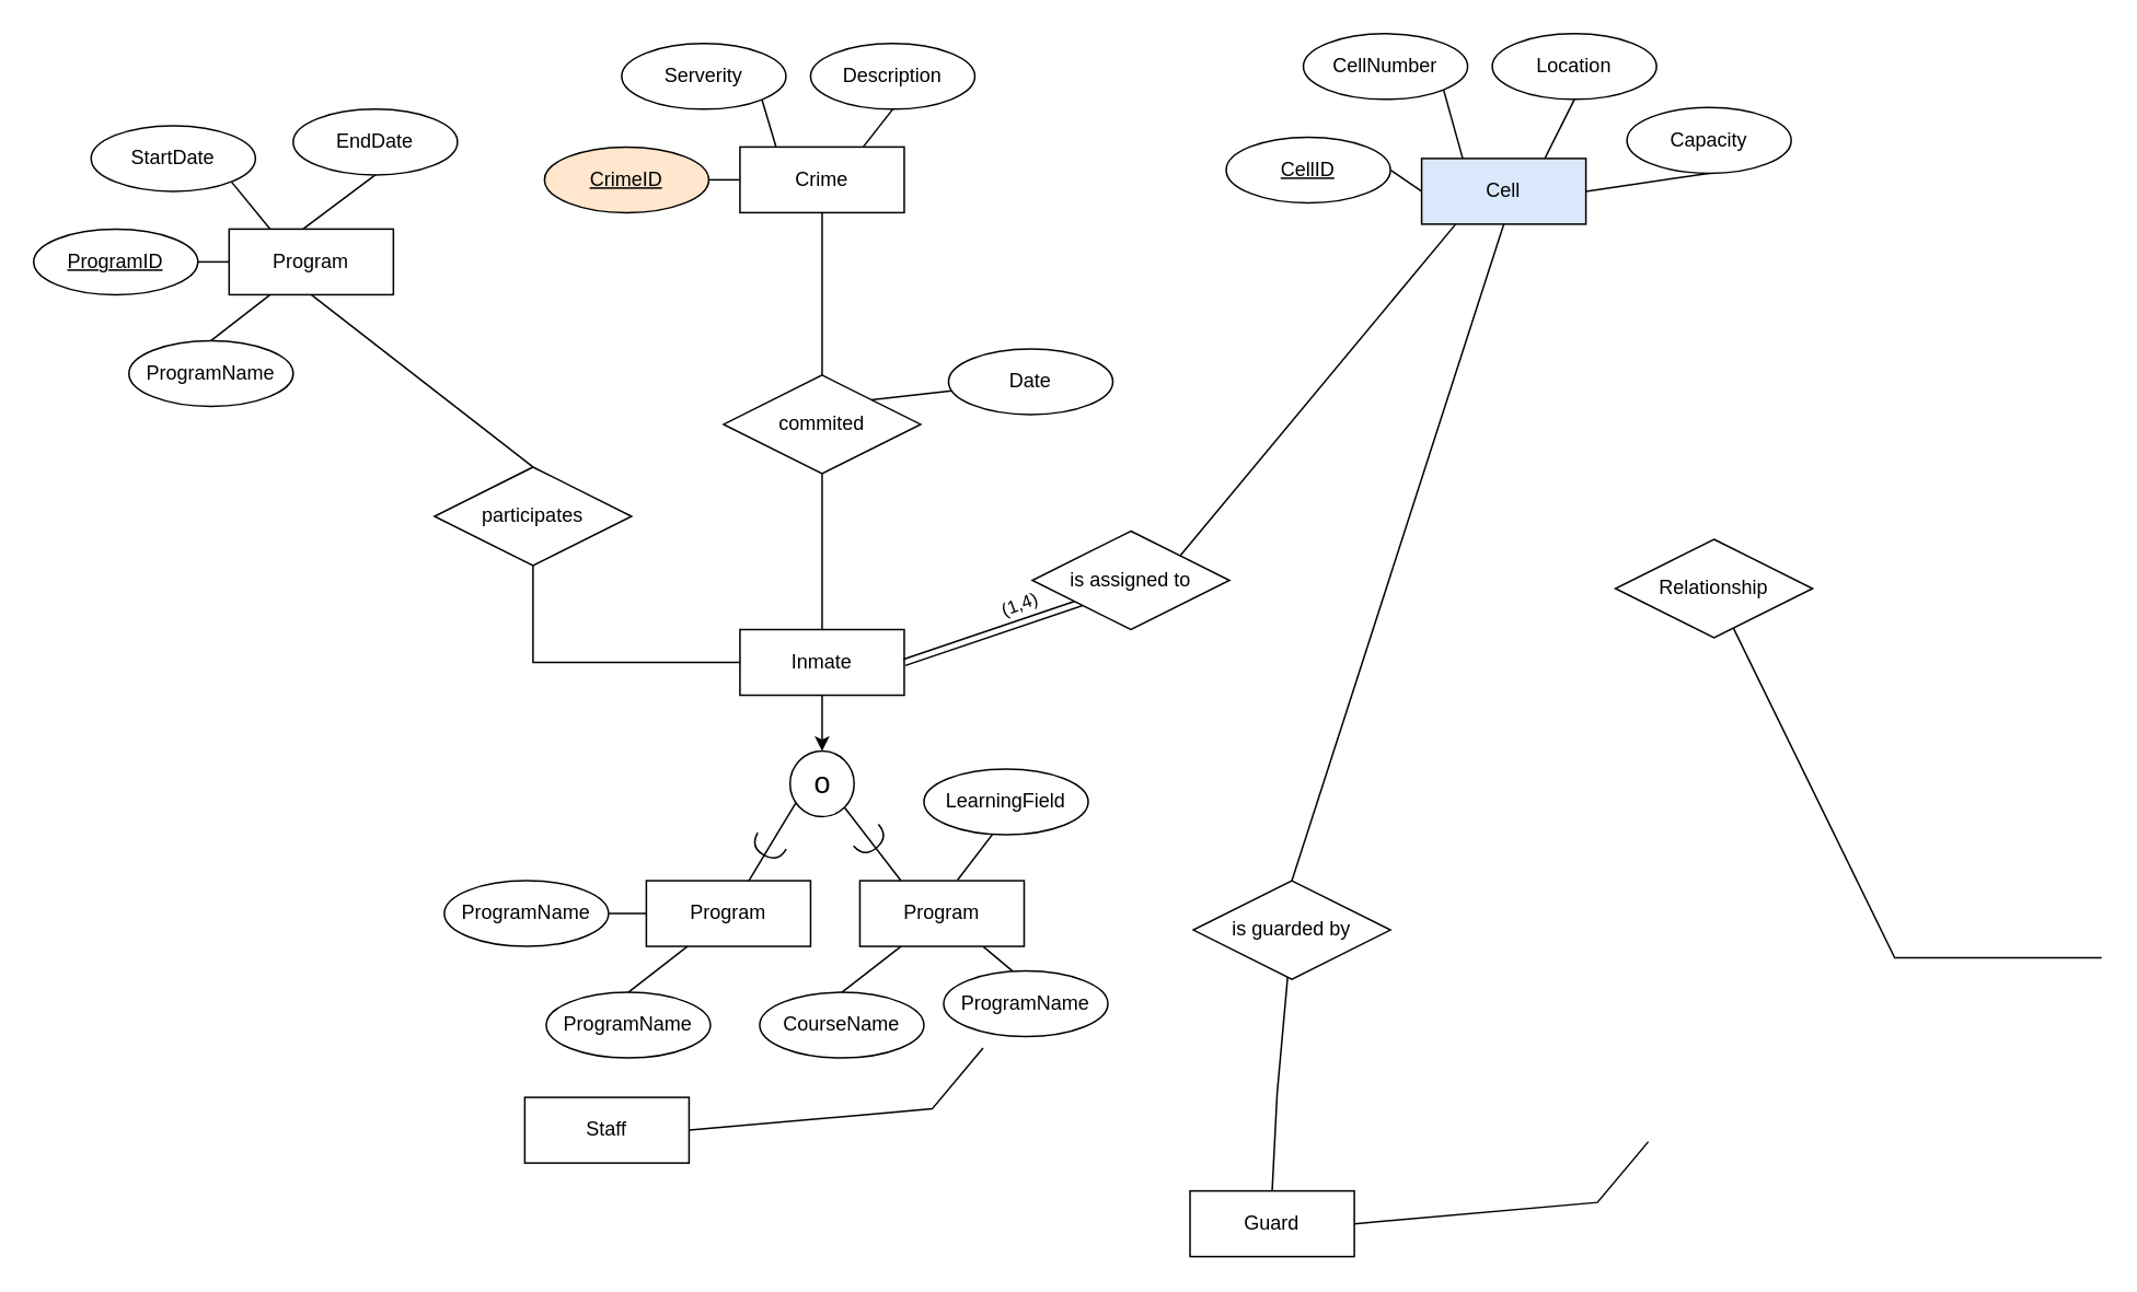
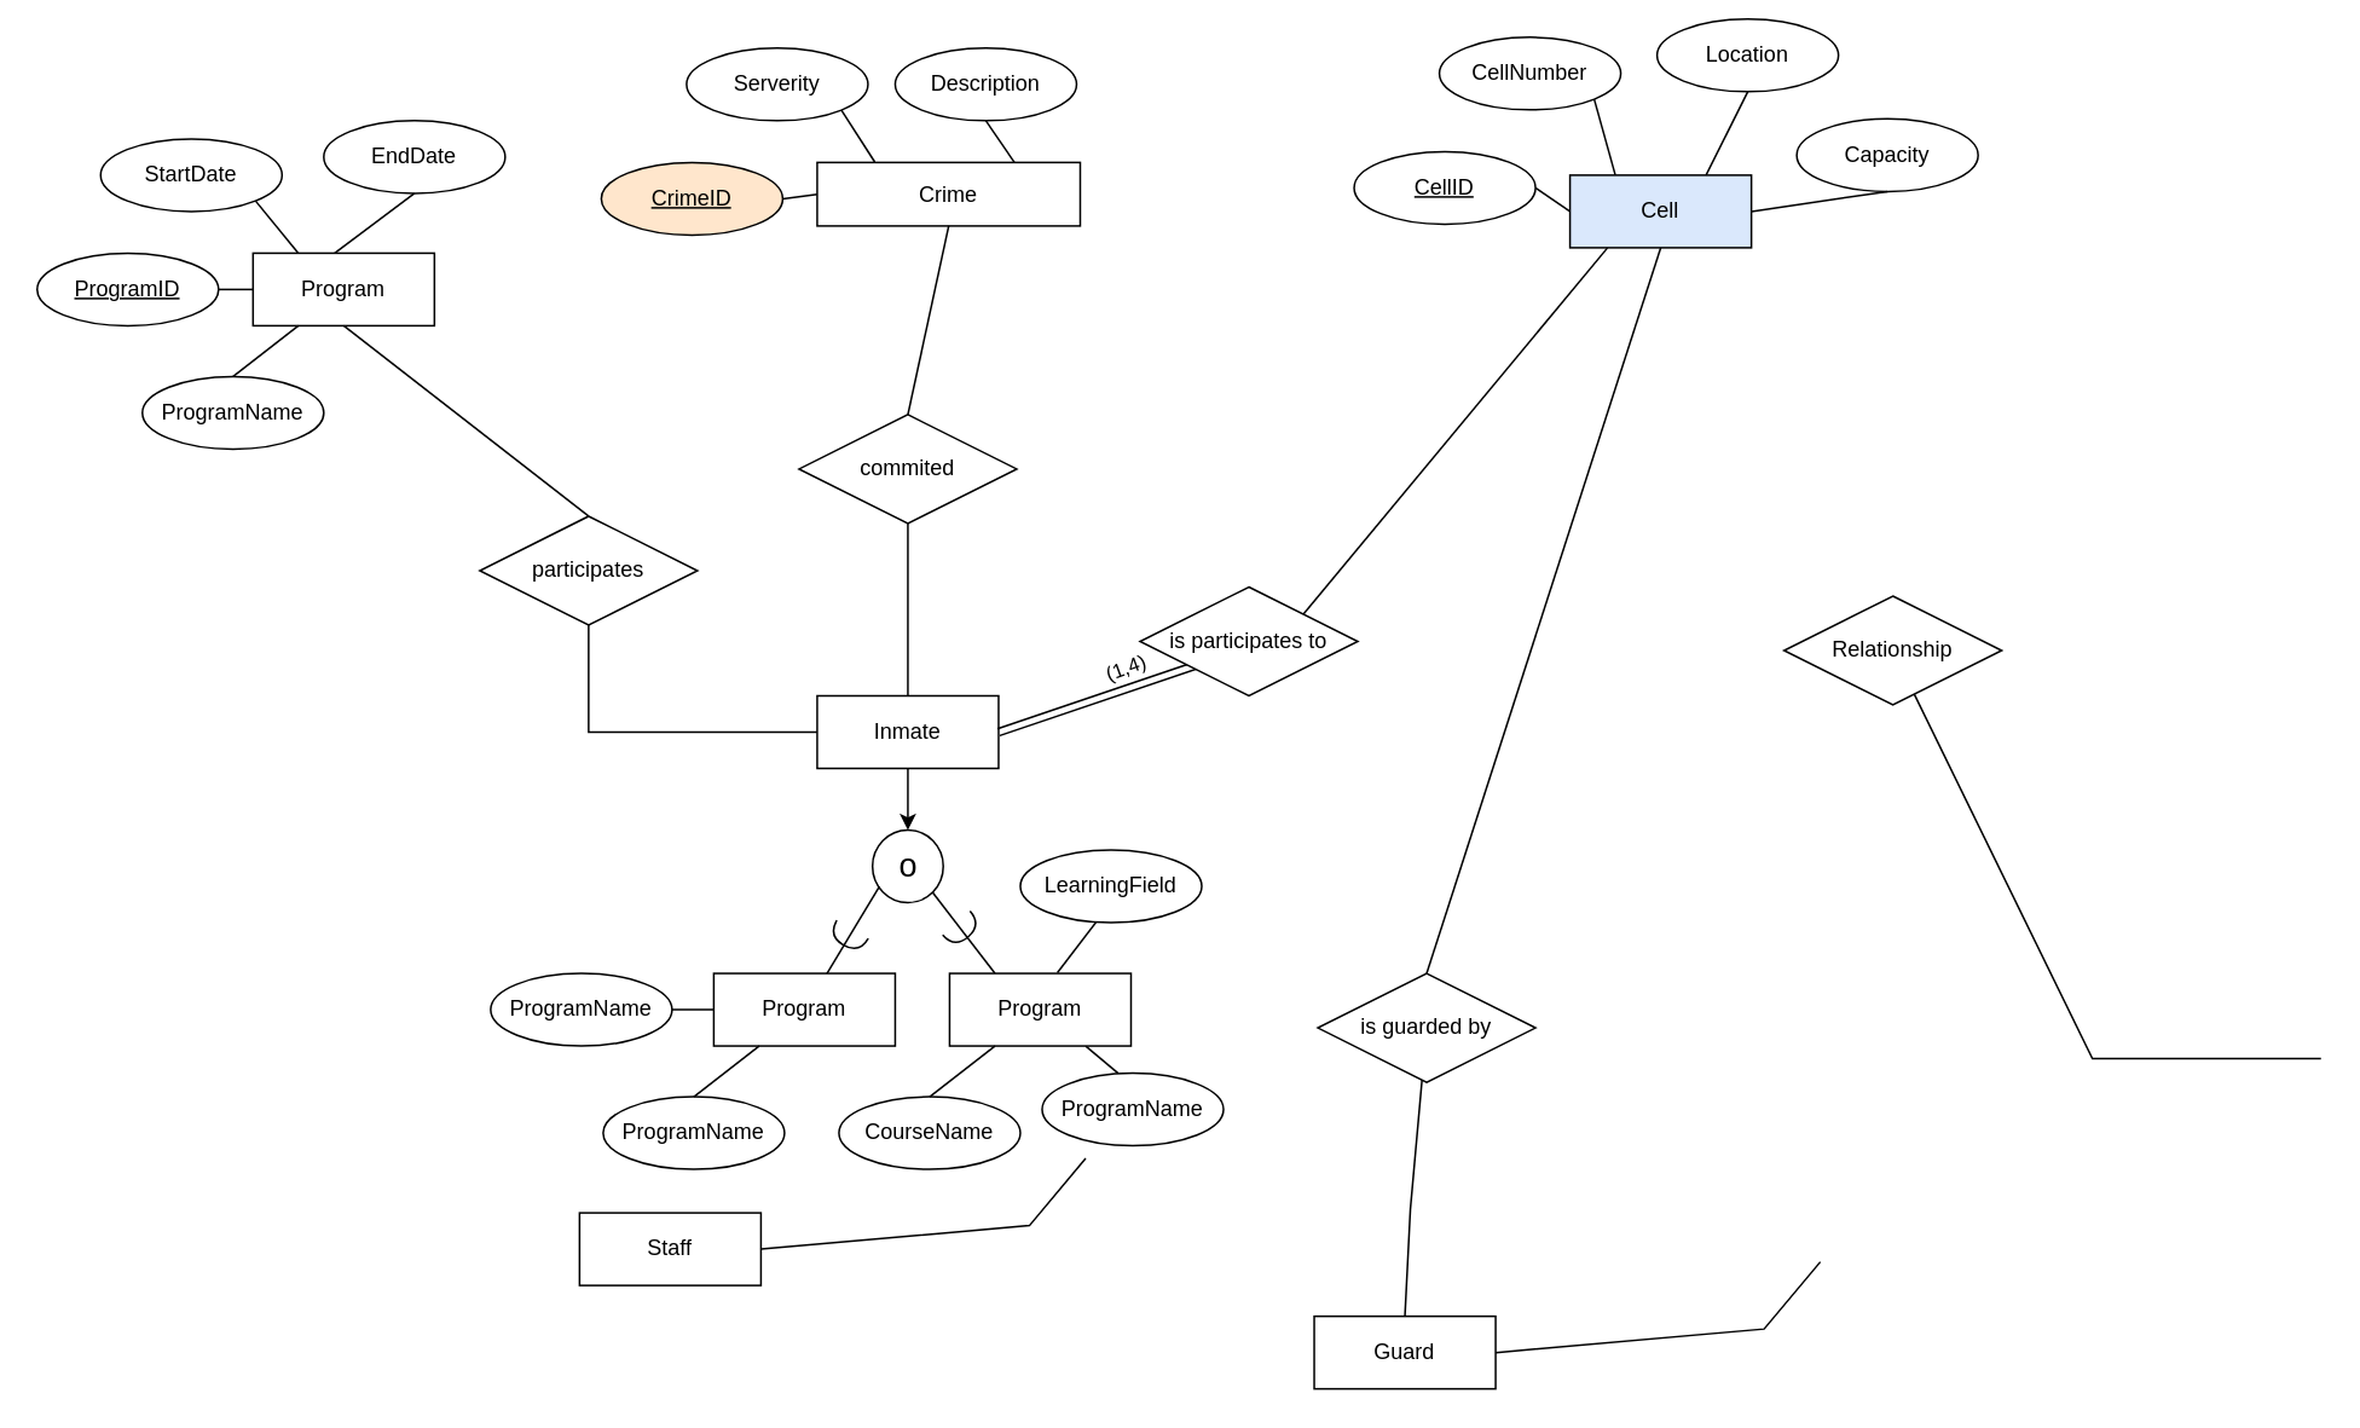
- <mxCell id="45" value="Location" style="ellipse;whiteSpace=wrap;html=1;align=center;" vertex="1" parent="1"><mxGeometry x="908" y="20" width="100" height="40" as="geometry" /></mxCell>
+ <mxCell id="45" value="Location" style="ellipse;whiteSpace=wrap;html=1;align=center;" vertex="1" parent="1"><mxGeometry x="913" y="10" width="100" height="40" as="geometry" /></mxCell>
- <mxCell id="22" value="Crime" style="whiteSpace=wrap;html=1;align=center;" vertex="1" parent="1"><mxGeometry x="450" y="89" width="100" height="40" as="geometry" /></mxCell>
+ <mxCell id="22" value="Crime" style="whiteSpace=wrap;html=1;align=center;" vertex="1" parent="1"><mxGeometry x="450" y="89" width="145" height="35" as="geometry" /></mxCell>
- <mxCell id="13" value="Date" style="ellipse;whiteSpace=wrap;html=1;align=center;" vertex="1" parent="1"><mxGeometry x="577" y="212" width="100" height="40" as="geometry" /></mxCell>
- <mxCell id="12" value="" style="endArrow=none;html=1;rounded=0;exitX=1;exitY=0;exitDx=0;exitDy=0;" edge="1" parent="1" source="6" target="13"><mxGeometry relative="1" as="geometry"><mxPoint x="554" y="241" as="sourcePoint" /><mxPoint x="627" y="232" as="targetPoint" /></mxGeometry></mxCell>
- <mxCell id="9" value="is assigned to" style="shape=rhombus;perimeter=rhombusPerimeter;whiteSpace=wrap;html=1;align=center;" vertex="1" parent="1"><mxGeometry x="628" y="323" width="120" height="60" as="geometry" /></mxCell>
+ <mxCell id="9" value="is participates to" style="shape=rhombus;perimeter=rhombusPerimeter;whiteSpace=wrap;html=1;align=center;" vertex="1" parent="1"><mxGeometry x="628" y="323" width="120" height="60" as="geometry" /></mxCell>
